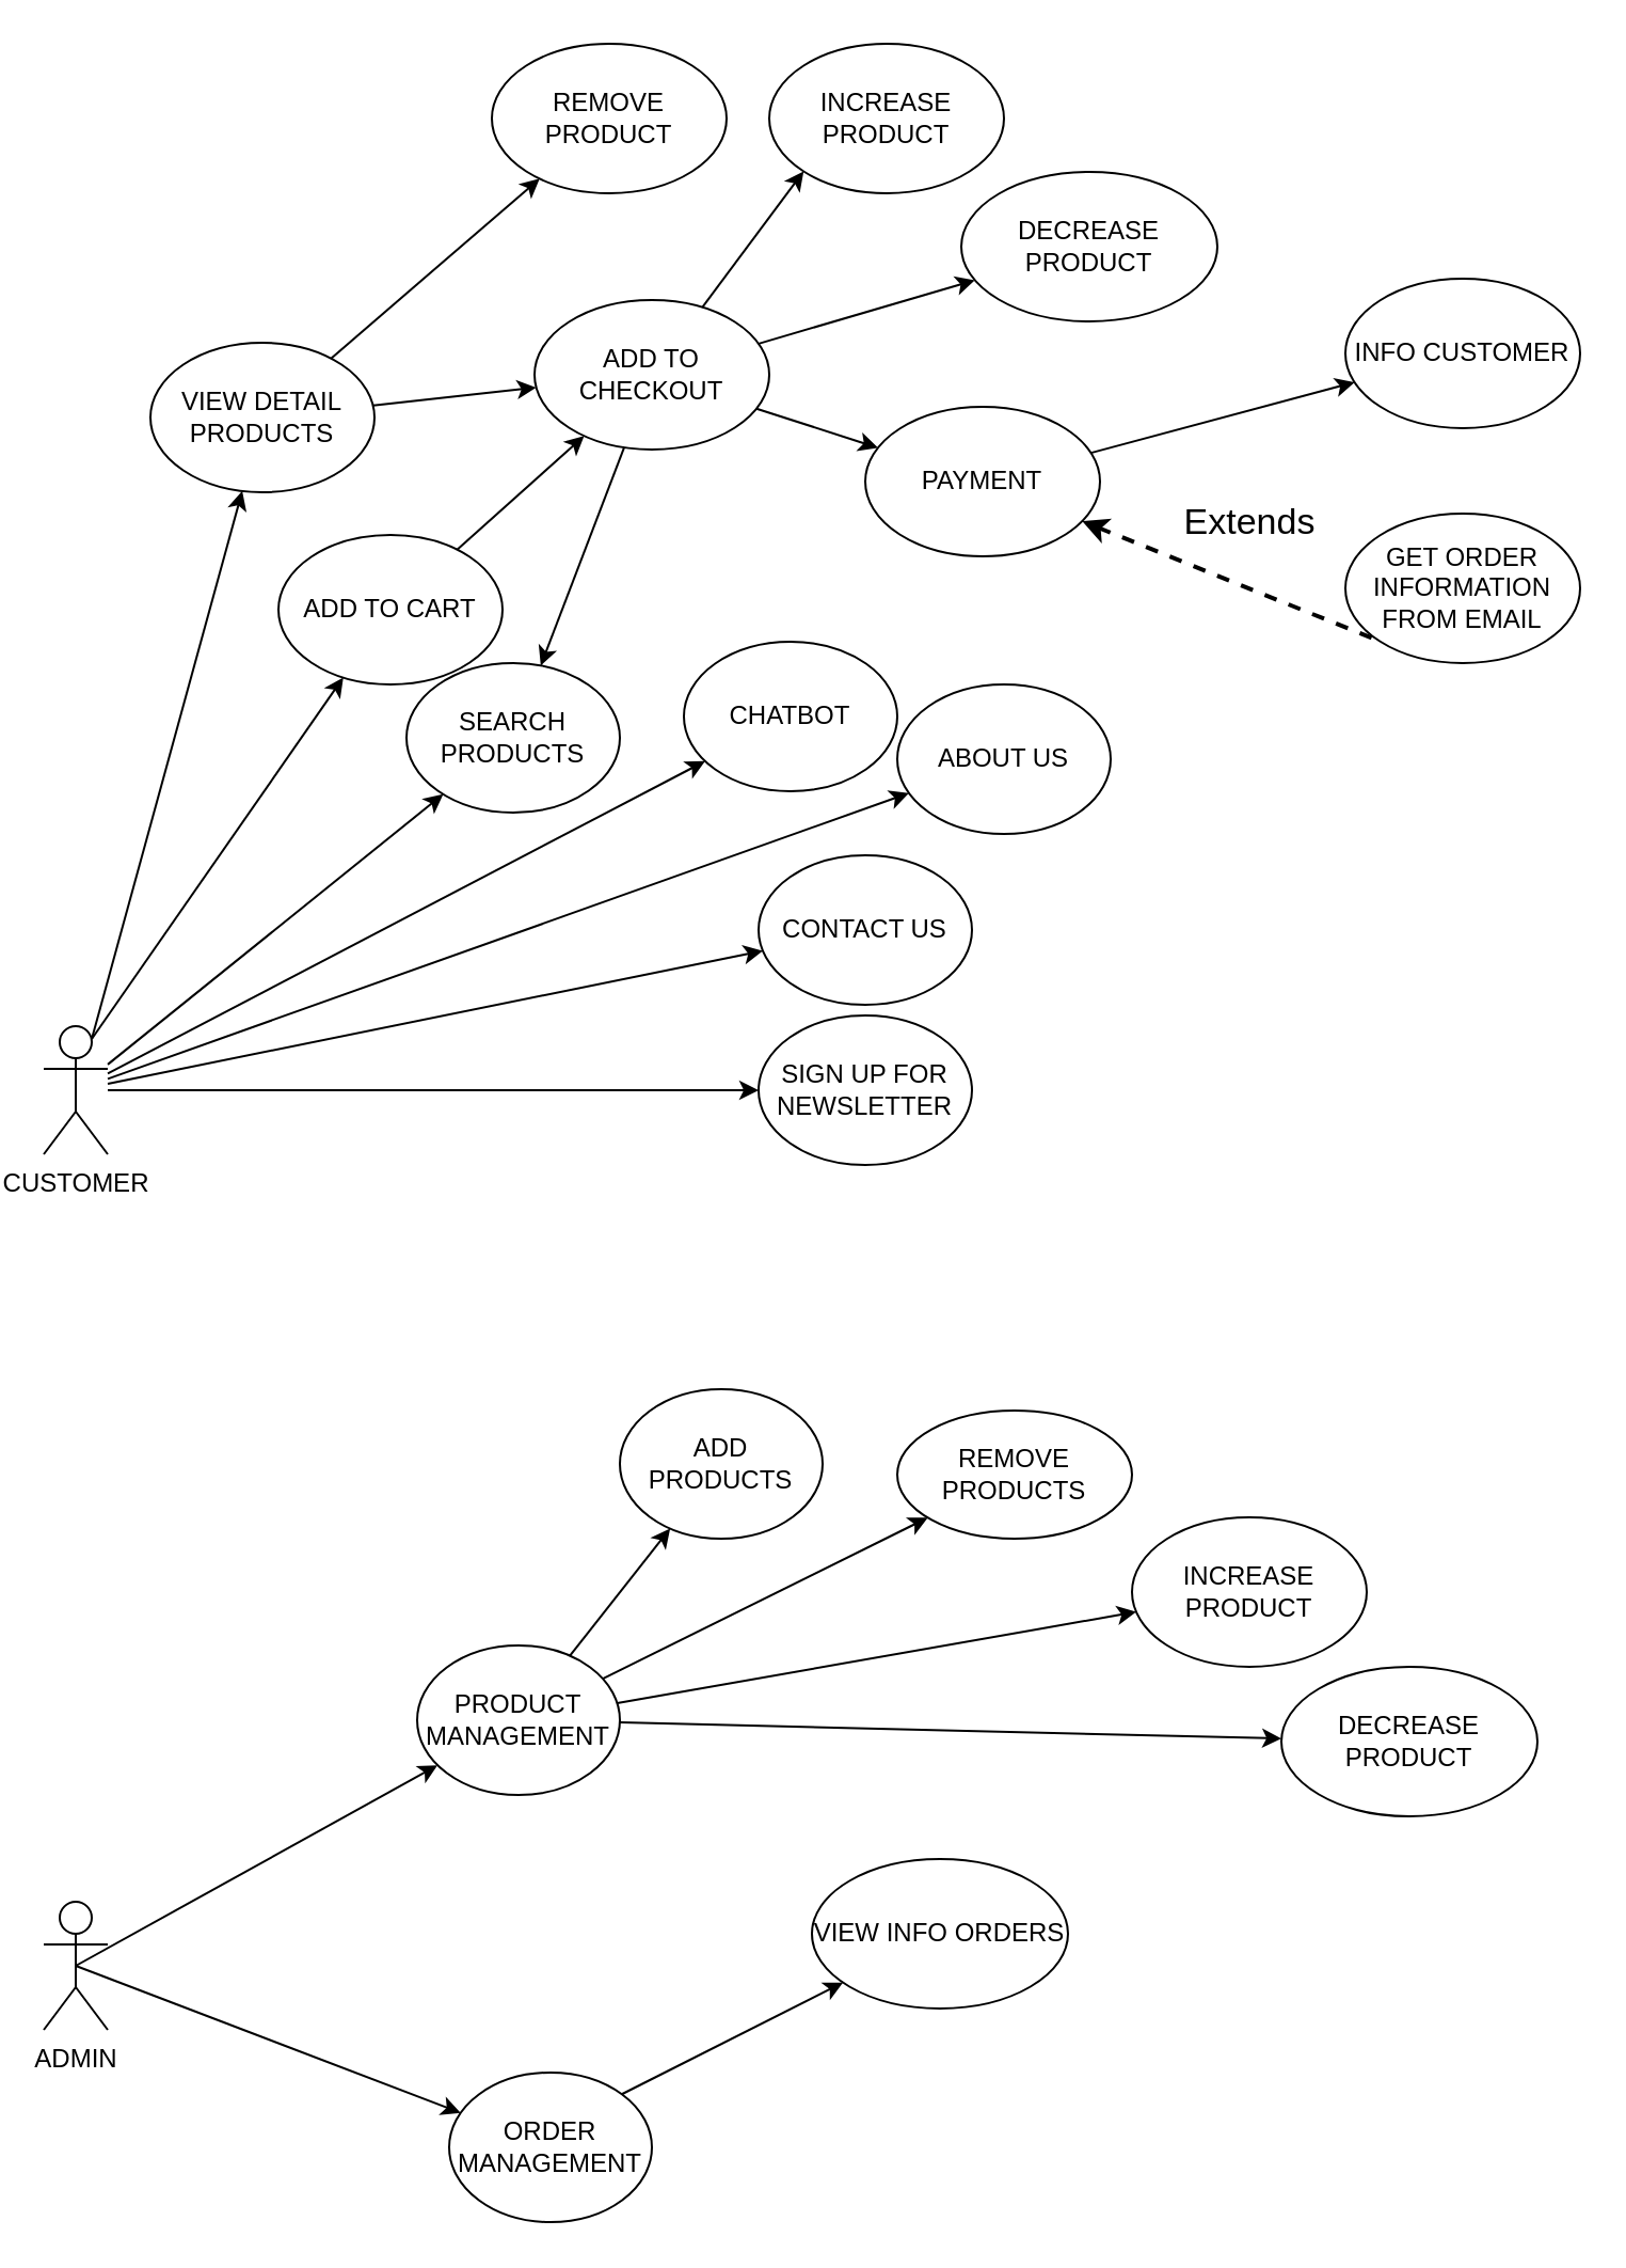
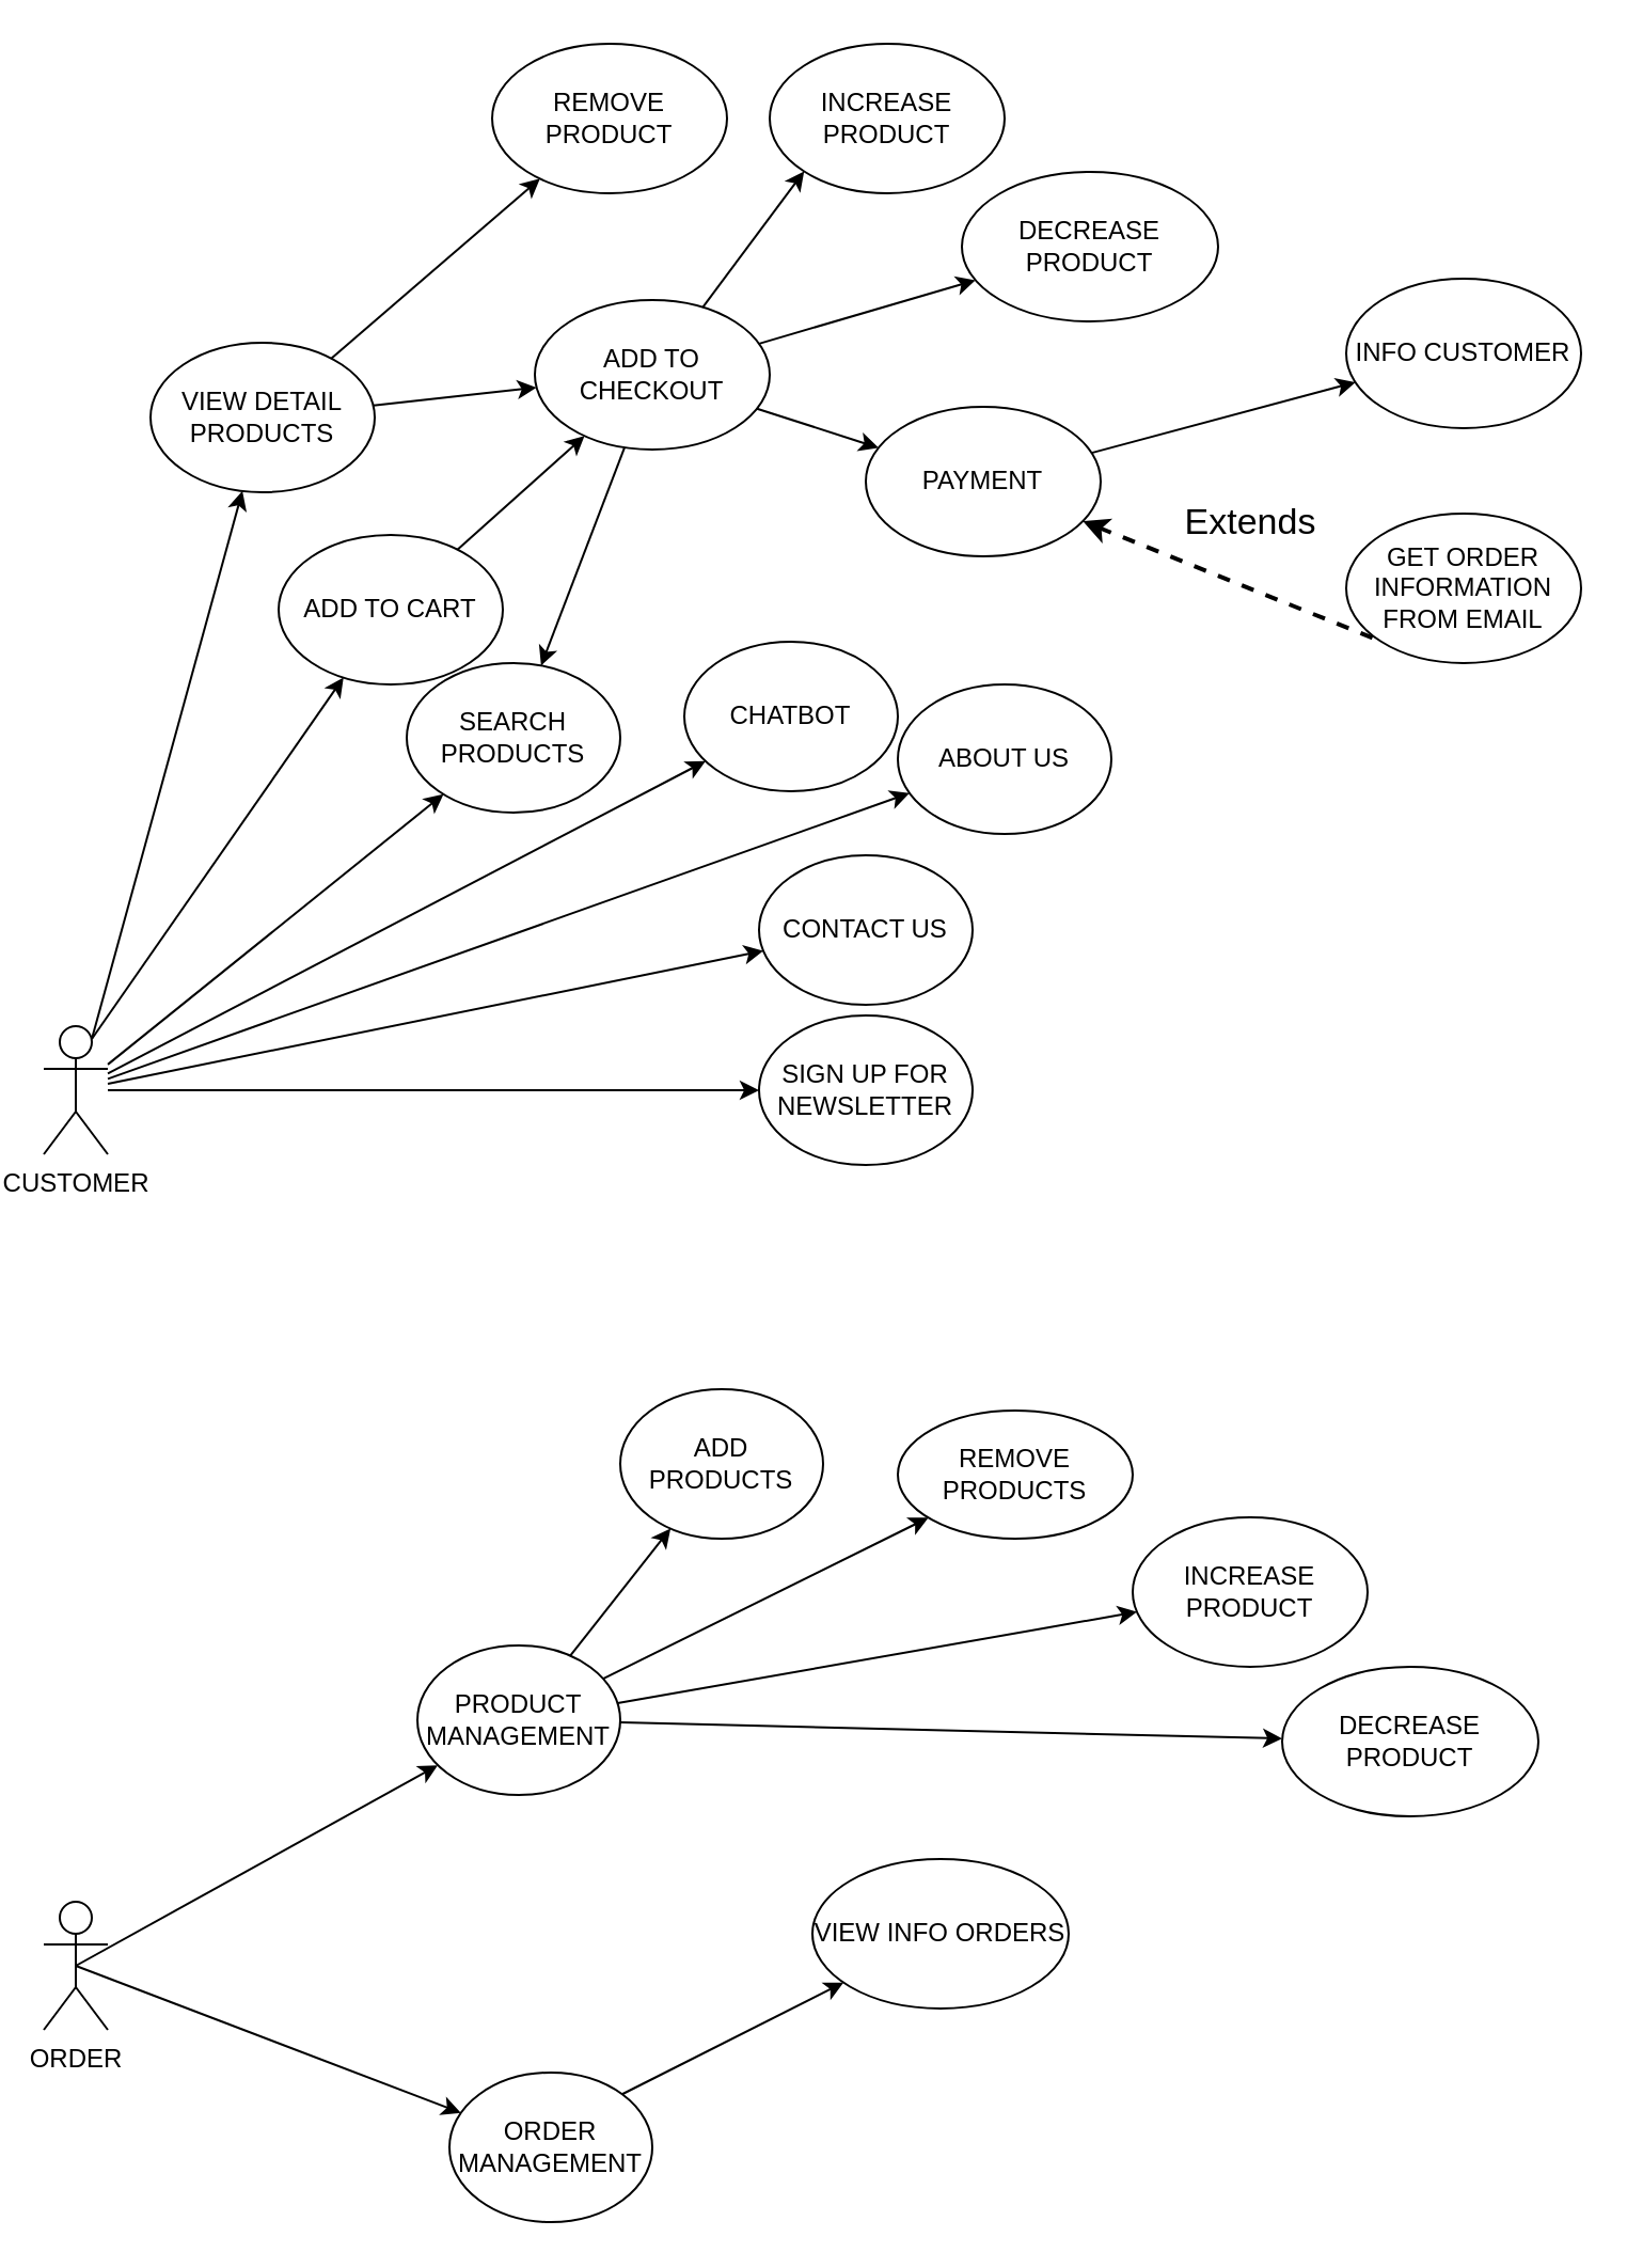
- <mxCell id="3" value="ADMIN" style="shape=umlActor;verticalLabelPosition=bottom;verticalAlign=top;html=1;outlineConnect=0;" vertex="1" parent="1"><mxGeometry x="20" y="890" width="30" height="60" as="geometry" /></mxCell>
+ <mxCell id="3" value="ORDER" style="shape=umlActor;verticalLabelPosition=bottom;verticalAlign=top;html=1;outlineConnect=0;" vertex="1" parent="1"><mxGeometry x="20" y="890" width="30" height="60" as="geometry" /></mxCell>
